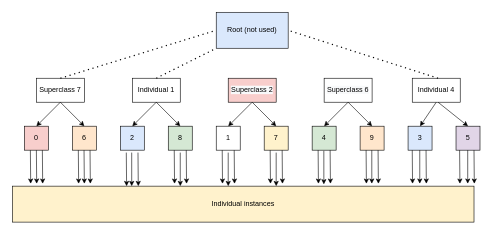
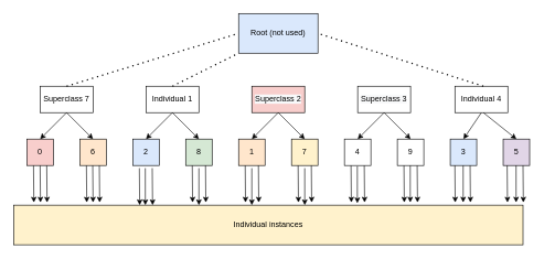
- <mxCell id="5" value="&lt;span style=&quot;color: rgb(0 , 0 , 0) ; font-family: &amp;#34;helvetica&amp;#34; ; font-size: 12px ; font-style: normal ; font-weight: 400 ; letter-spacing: normal ; text-align: center ; text-indent: 0px ; text-transform: none ; word-spacing: 0px ; background-color: rgb(248 , 249 , 250) ; display: inline ; float: none&quot;&gt;Superclass 6&lt;/span&gt;" style="rounded=0;whiteSpace=wrap;html=1;" parent="1" vertex="1"><mxGeometry x="540" y="130" width="80" height="40" as="geometry" /></mxCell>
+ <mxCell id="5" value="&lt;span style=&quot;color: rgb(0 , 0 , 0) ; font-family: &amp;#34;helvetica&amp;#34; ; font-size: 12px ; font-style: normal ; font-weight: 400 ; letter-spacing: normal ; text-align: center ; text-indent: 0px ; text-transform: none ; word-spacing: 0px ; background-color: rgb(248 , 249 , 250) ; display: inline ; float: none&quot;&gt;Superclass 3&lt;/span&gt;" style="rounded=0;whiteSpace=wrap;html=1;" parent="1" vertex="1"><mxGeometry x="540" y="130" width="80" height="40" as="geometry" /></mxCell>
- <mxCell id="12" value="1" style="whiteSpace=wrap;html=1;aspect=fixed;" parent="1" vertex="1"><mxGeometry x="360" y="210" width="40" height="40" as="geometry" /></mxCell>
+ <mxCell id="12" value="1" style="whiteSpace=wrap;html=1;aspect=fixed;fillColor=#ffe6cc;" parent="1" vertex="1"><mxGeometry x="360" y="210" width="40" height="40" as="geometry" /></mxCell>
- <mxCell id="14" value="4" style="whiteSpace=wrap;html=1;aspect=fixed;fillColor=#d5e8d4;" parent="1" vertex="1"><mxGeometry x="520" y="210" width="40" height="40" as="geometry" /></mxCell>
+ <mxCell id="14" value="4" style="whiteSpace=wrap;html=1;aspect=fixed;" parent="1" vertex="1"><mxGeometry x="520" y="210" width="40" height="40" as="geometry" /></mxCell>
- <mxCell id="15" value="9" style="whiteSpace=wrap;html=1;aspect=fixed;fillColor=#ffe6cc;" parent="1" vertex="1"><mxGeometry x="600" y="210" width="40" height="40" as="geometry" /></mxCell>
+ <mxCell id="15" value="9" style="whiteSpace=wrap;html=1;aspect=fixed;" parent="1" vertex="1"><mxGeometry x="600" y="210" width="40" height="40" as="geometry" /></mxCell>
